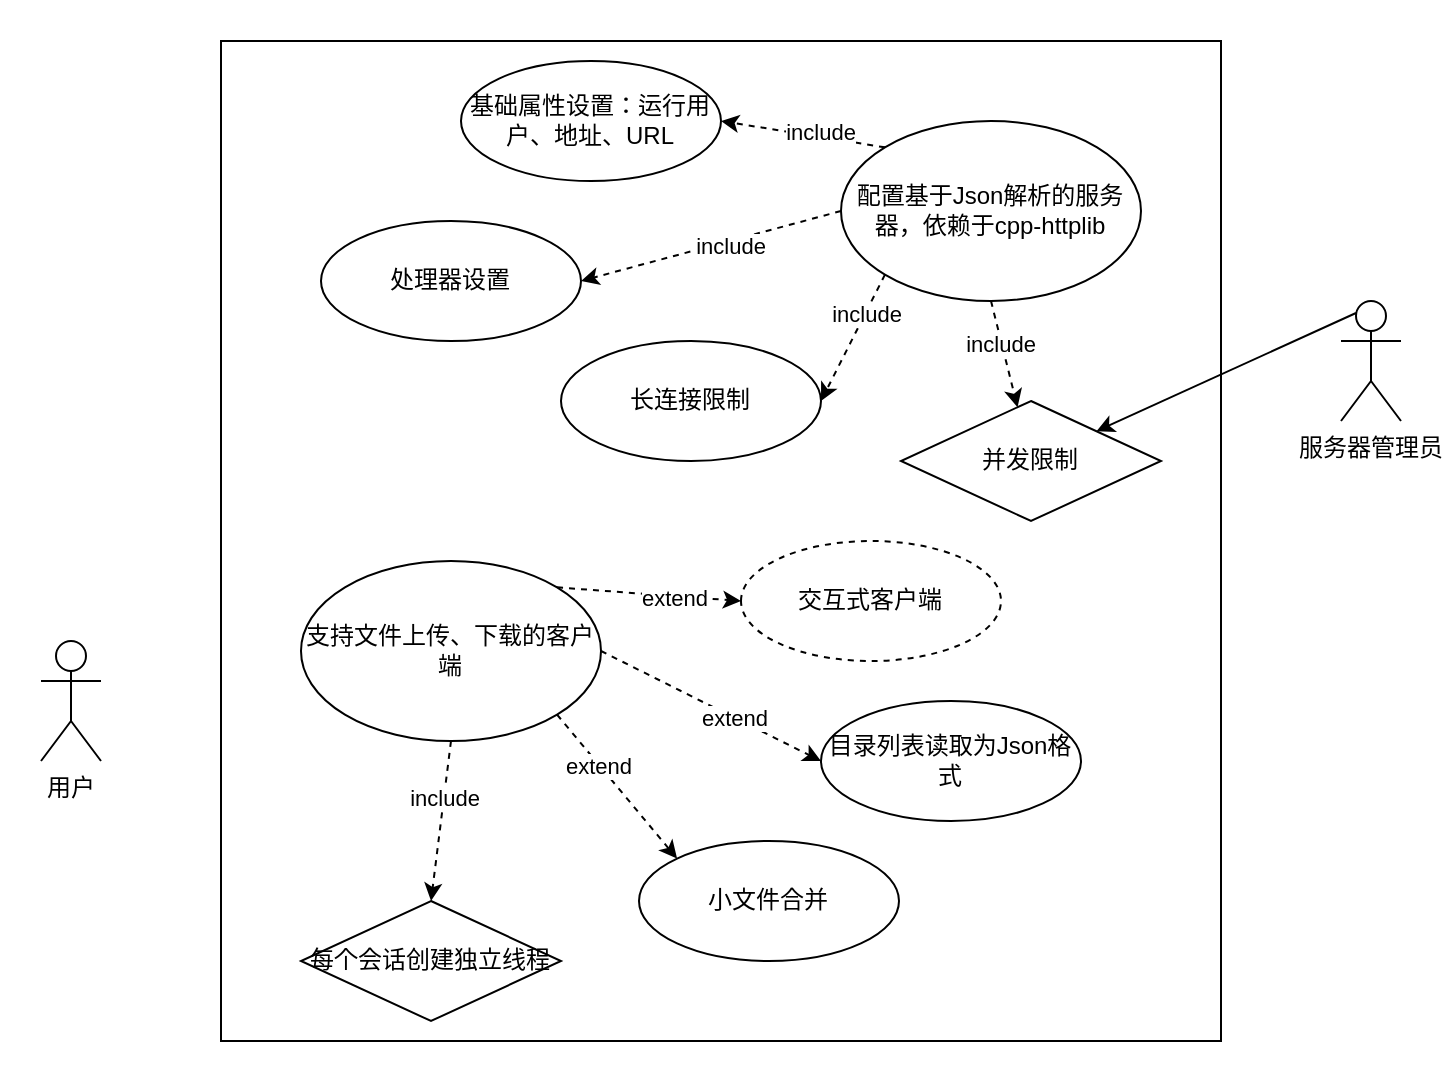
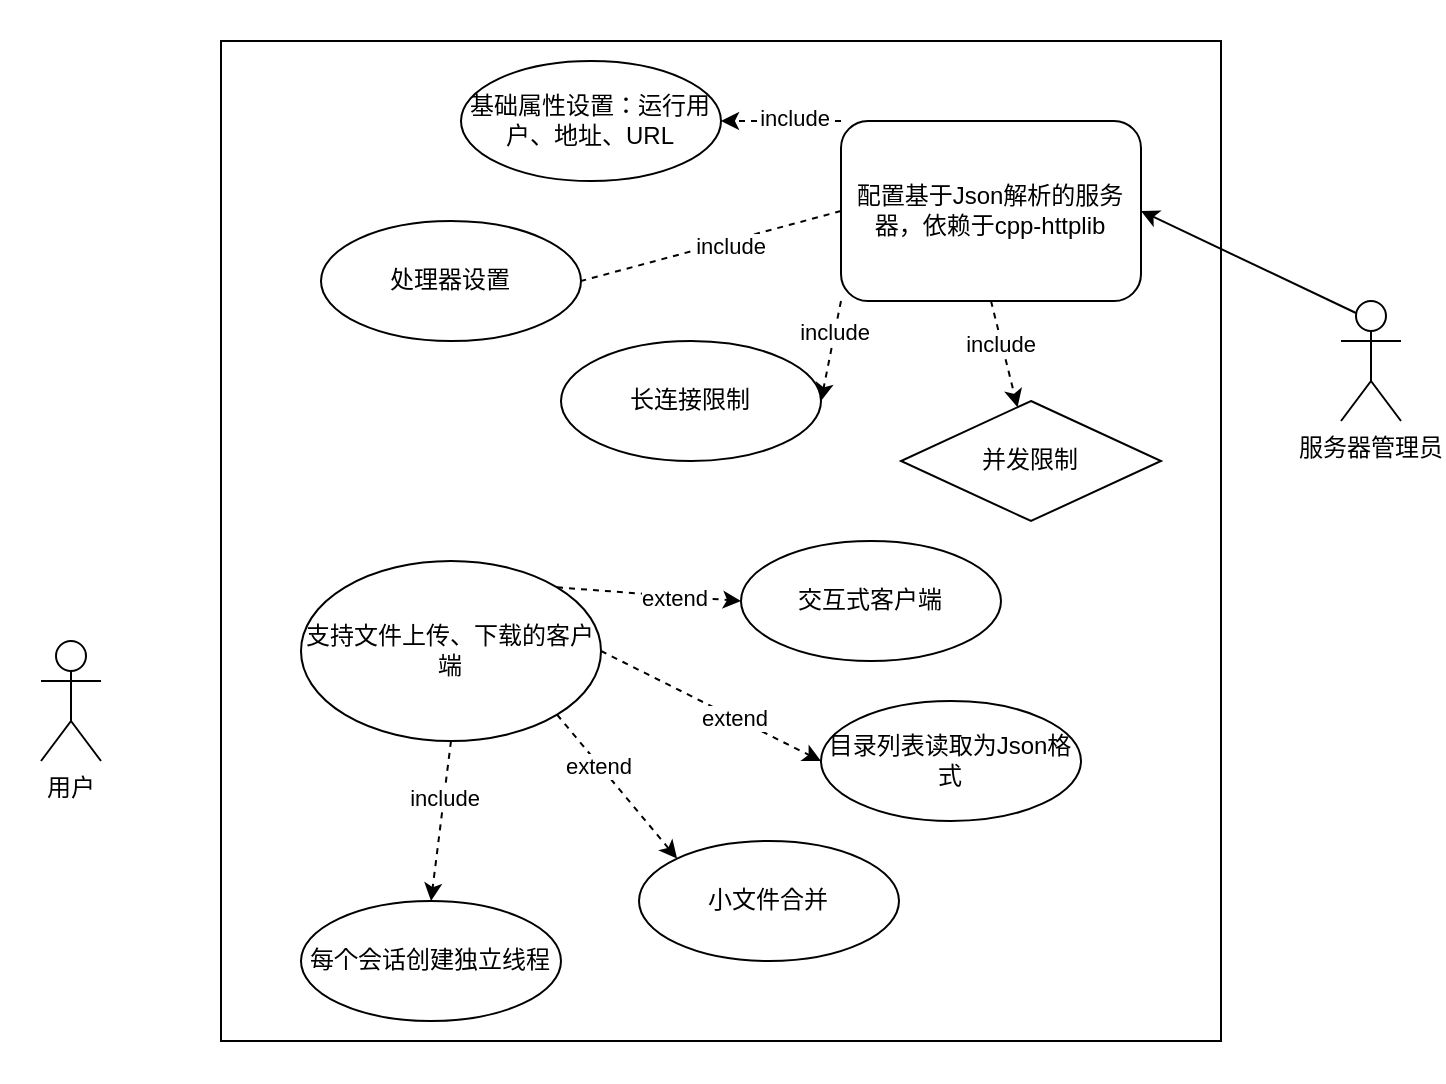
- <mxCell id="14" value="配置基于Json解析的服务器，依赖于cpp-httplib" style="ellipse;whiteSpace=wrap;html=1;" parent="1" vertex="1"><mxGeometry x="420" y="60" width="150" height="90" as="geometry" /></mxCell>
+ <mxCell id="14" value="配置基于Json解析的服务器，依赖于cpp-httplib" style="whiteSpace=wrap;html=1;rounded=1;" parent="1" vertex="1"><mxGeometry x="420" y="60" width="150" height="90" as="geometry" /></mxCell>
- <mxCell id="8" style="edgeStyle=none;html=1;exitX=0;exitY=0.5;exitDx=0;exitDy=0;entryX=1;entryY=0.5;entryDx=0;entryDy=0;dashed=1;" parent="1" source="14" target="16" edge="1"><mxGeometry relative="1" as="geometry" /></mxCell>
+ <mxCell id="8" style="edgeStyle=none;html=1;exitX=0;exitY=0.5;exitDx=0;exitDy=0;entryX=1;entryY=0.5;entryDx=0;entryDy=0;dashed=1;endArrow=none;" parent="1" source="14" target="16" edge="1"><mxGeometry relative="1" as="geometry" /></mxCell>
- <mxCell id="3" style="edgeStyle=none;html=1;exitX=0.25;exitY=0.1;exitDx=0;exitDy=0;exitPerimeter=0;" parent="1" source="4" target="18" edge="1"><mxGeometry relative="1" as="geometry" /></mxCell>
+ <mxCell id="3" style="edgeStyle=none;html=1;exitX=0.25;exitY=0.1;exitDx=0;exitDy=0;exitPerimeter=0;entryX=1;entryY=0.5;entryDx=0;entryDy=0;" parent="1" source="4" target="14" edge="1"><mxGeometry relative="1" as="geometry" /></mxCell>
- <mxCell id="30" value="交互式客户端" style="ellipse;whiteSpace=wrap;html=1;direction=west;dashed=1;" parent="1" vertex="1"><mxGeometry x="370" y="270" width="130" height="60" as="geometry" /></mxCell>
+ <mxCell id="30" value="交互式客户端" style="ellipse;whiteSpace=wrap;html=1;direction=west;" parent="1" vertex="1"><mxGeometry x="370" y="270" width="130" height="60" as="geometry" /></mxCell>
- <mxCell id="28" value="每个会话创建独立线程" style="rhombus;whiteSpace=wrap;html=1;" parent="1" vertex="1"><mxGeometry x="150" y="450" width="130" height="60" as="geometry" /></mxCell>
+ <mxCell id="28" value="每个会话创建独立线程" style="ellipse;whiteSpace=wrap;html=1;" parent="1" vertex="1"><mxGeometry x="150" y="450" width="130" height="60" as="geometry" /></mxCell>
